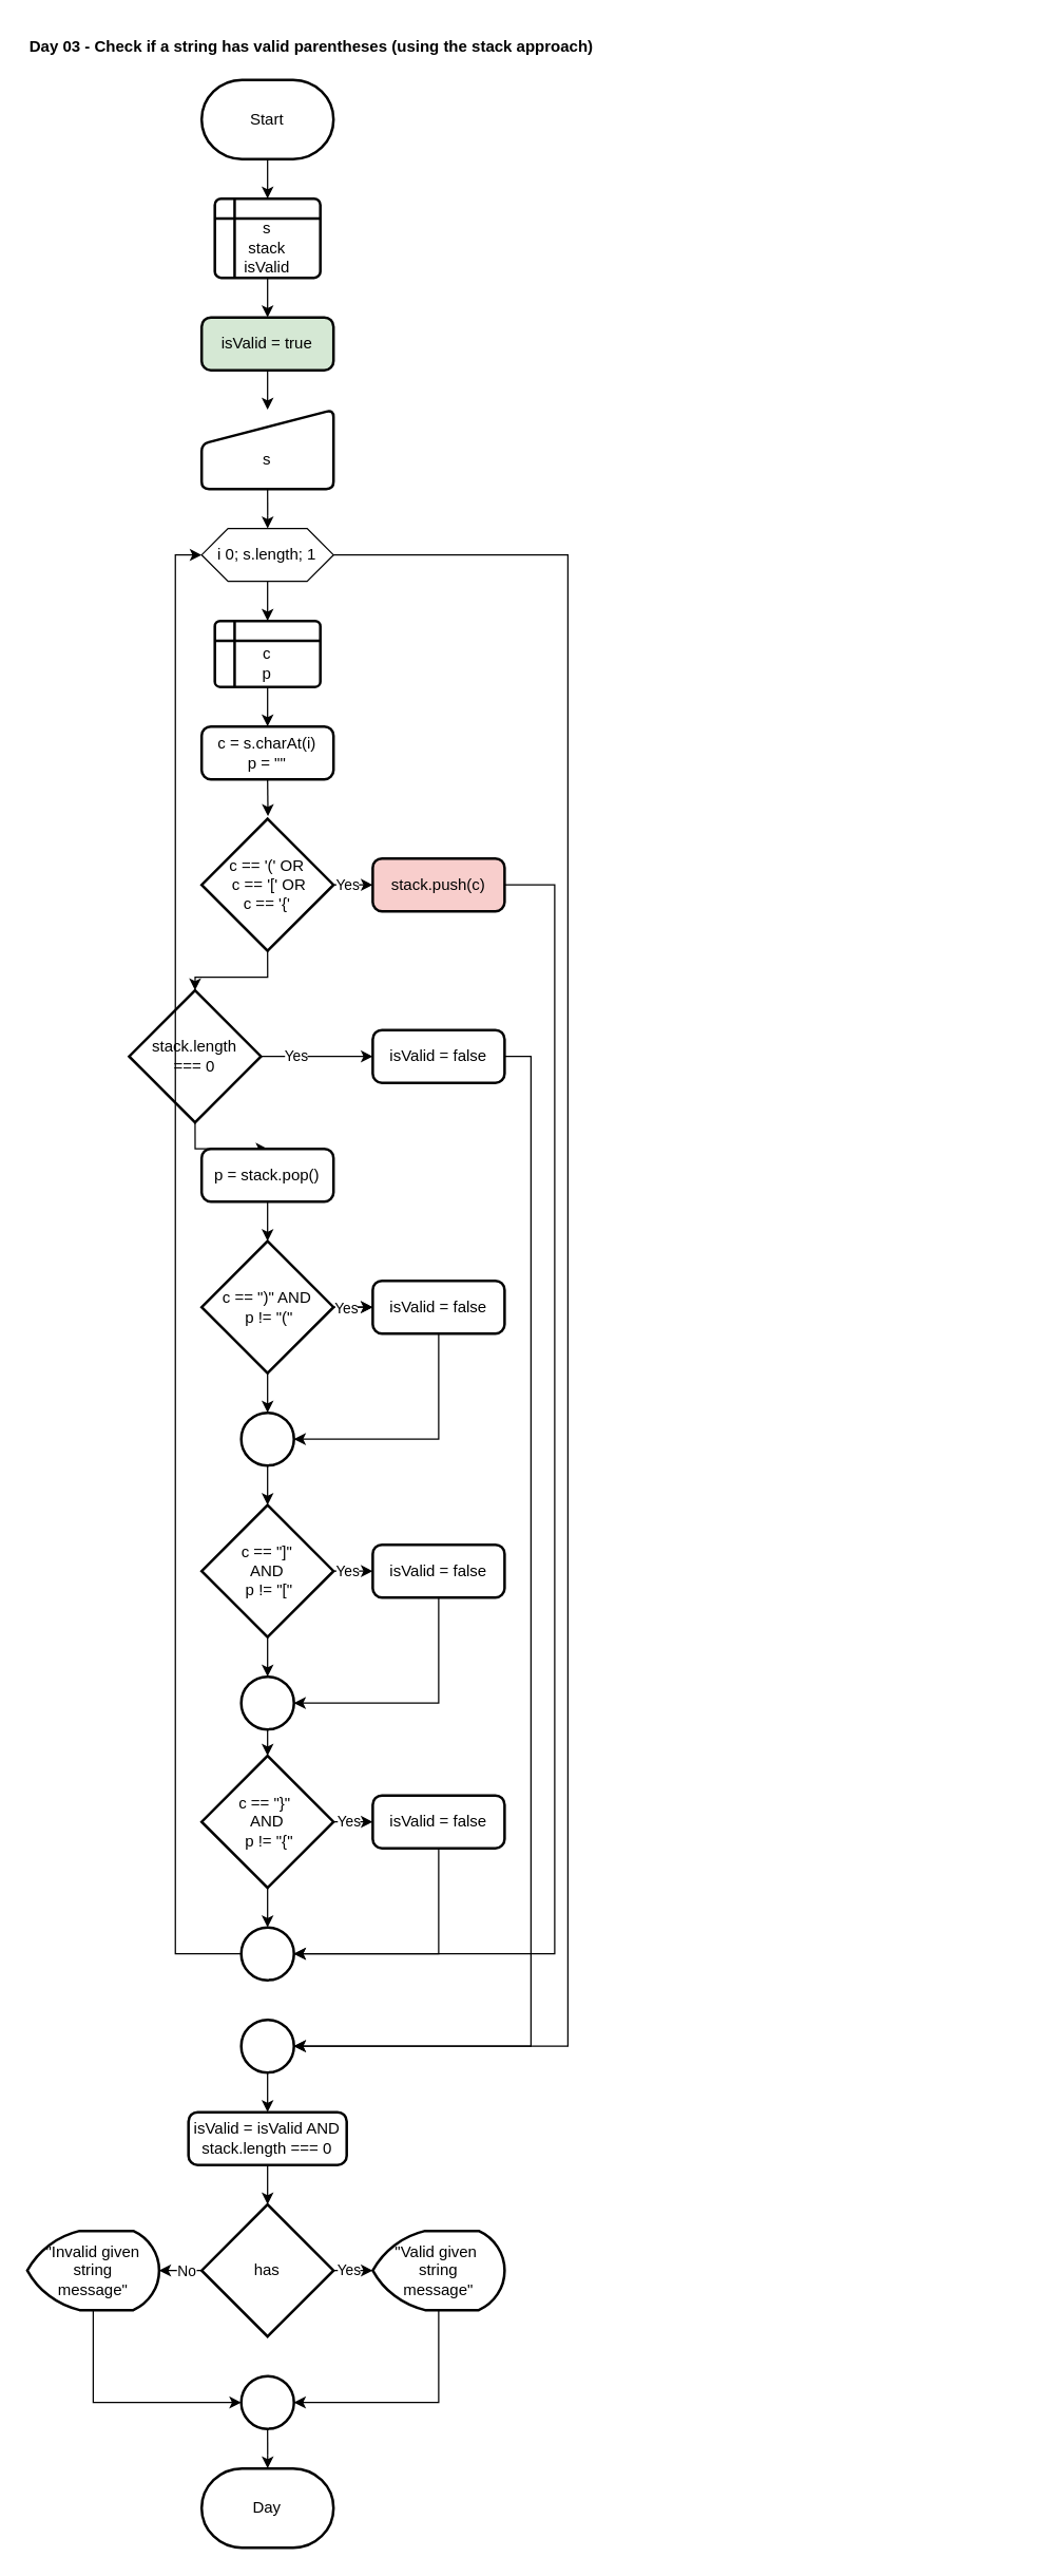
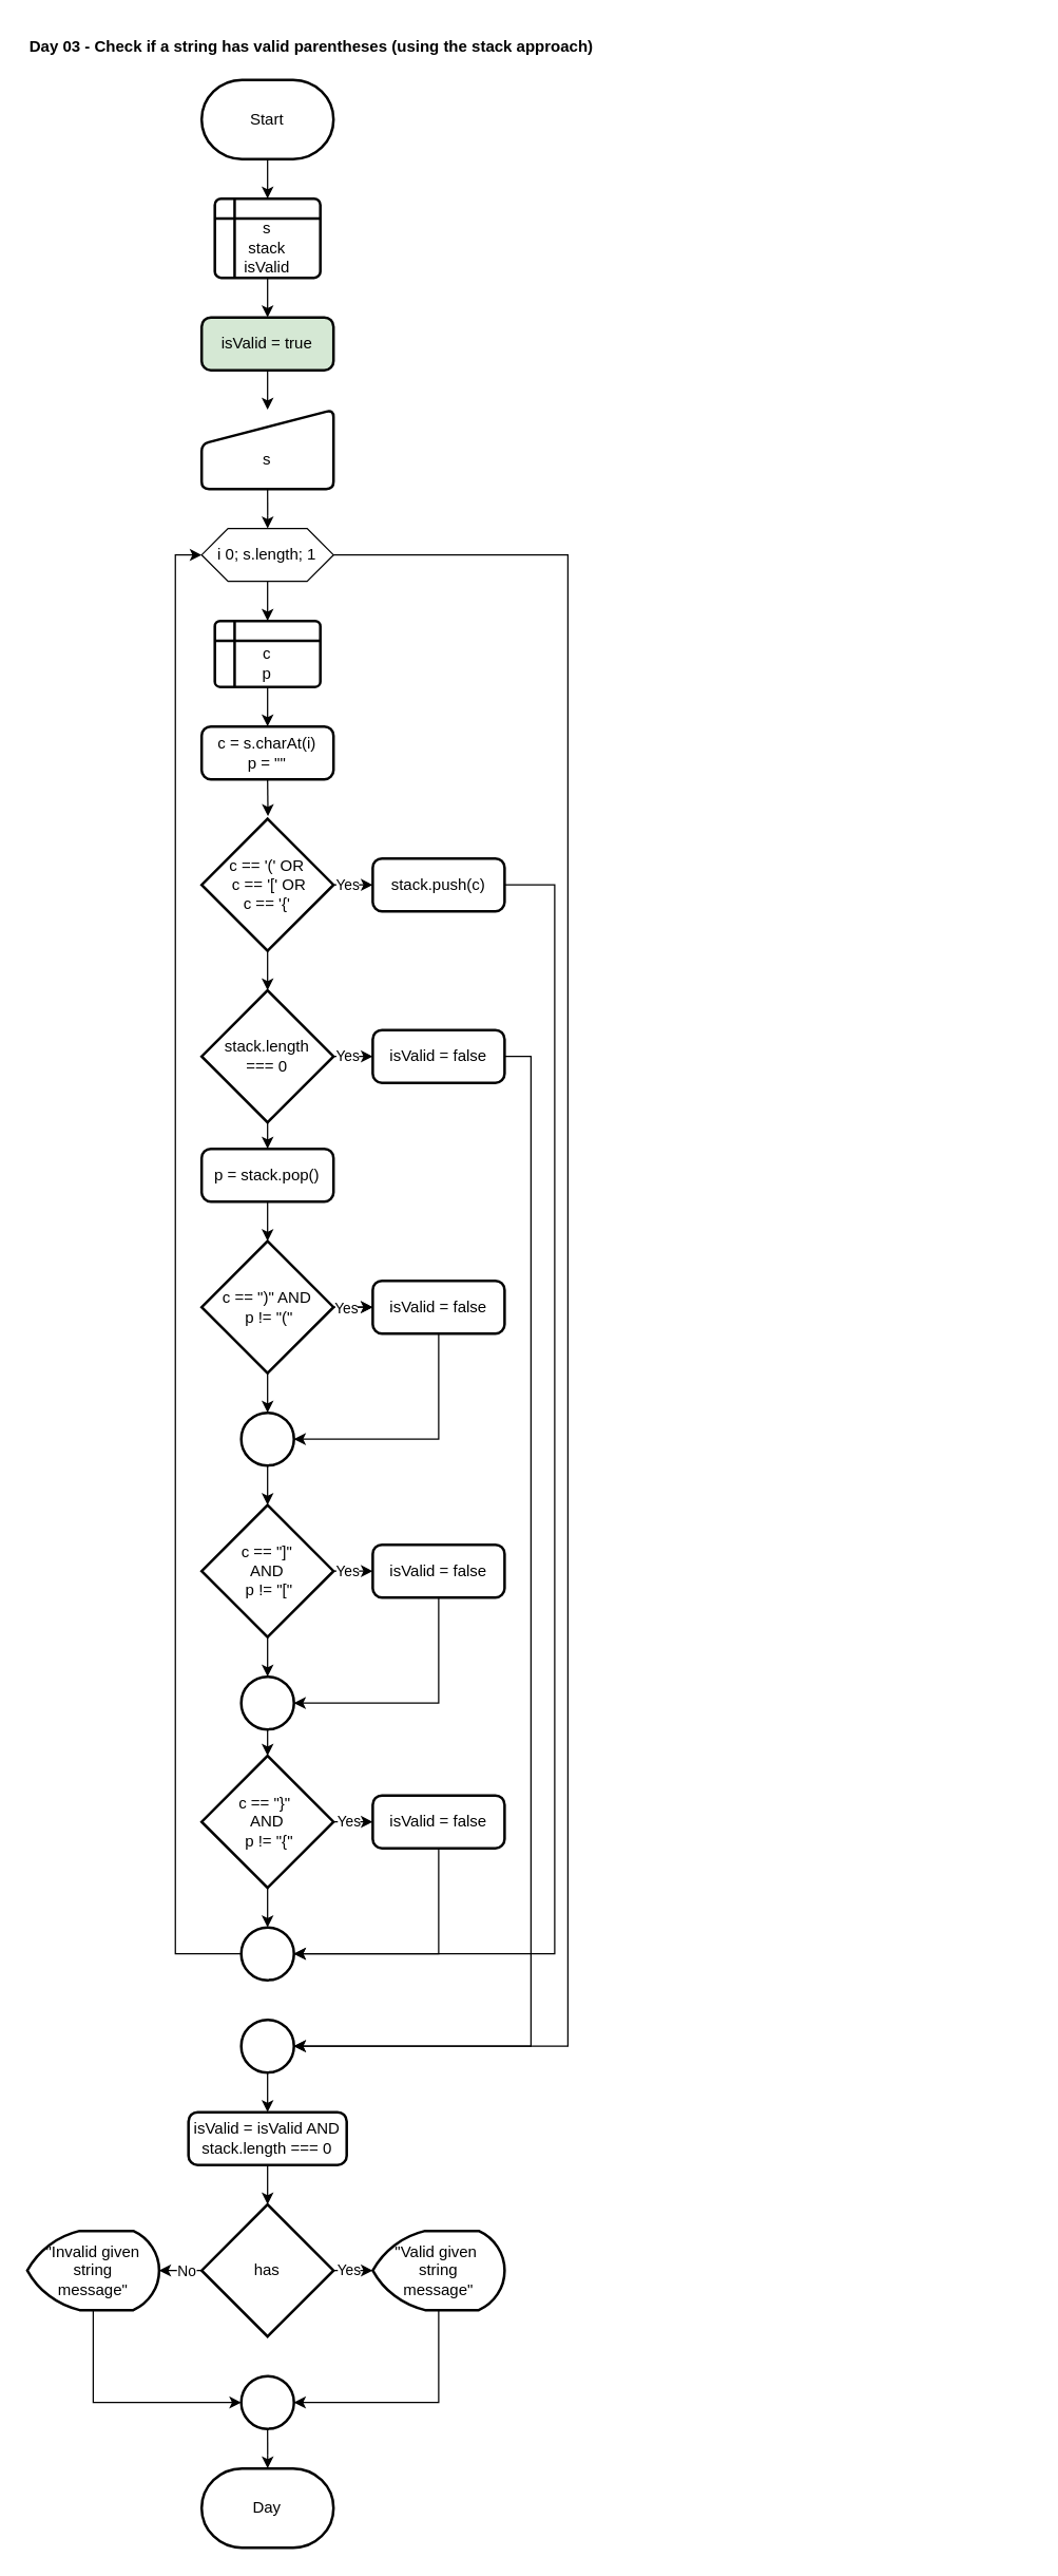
- <mxCell id="19" value="stack.push(c)" style="rounded=1;whiteSpace=wrap;html=1;absoluteArcSize=1;arcSize=14;strokeWidth=2;fillColor=#f8cecc;" parent="1" vertex="1"><mxGeometry x="282" y="650" width="100" height="40" as="geometry" /></mxCell>
+ <mxCell id="19" value="stack.push(c)" style="rounded=1;whiteSpace=wrap;html=1;absoluteArcSize=1;arcSize=14;strokeWidth=2;" parent="1" vertex="1"><mxGeometry x="282" y="650" width="100" height="40" as="geometry" /></mxCell>
- <mxCell id="23" value="stack.length&lt;div&gt;=== 0&lt;/div&gt;" style="strokeWidth=2;html=1;shape=mxgraph.flowchart.decision;whiteSpace=wrap;" parent="1" vertex="1"><mxGeometry x="97.25" y="750" width="100" height="100" as="geometry" /></mxCell>
+ <mxCell id="23" value="stack.length&lt;div&gt;=== 0&lt;/div&gt;" style="strokeWidth=2;html=1;shape=mxgraph.flowchart.decision;whiteSpace=wrap;" parent="1" vertex="1"><mxGeometry x="152.25" y="750" width="100" height="100" as="geometry" /></mxCell>
